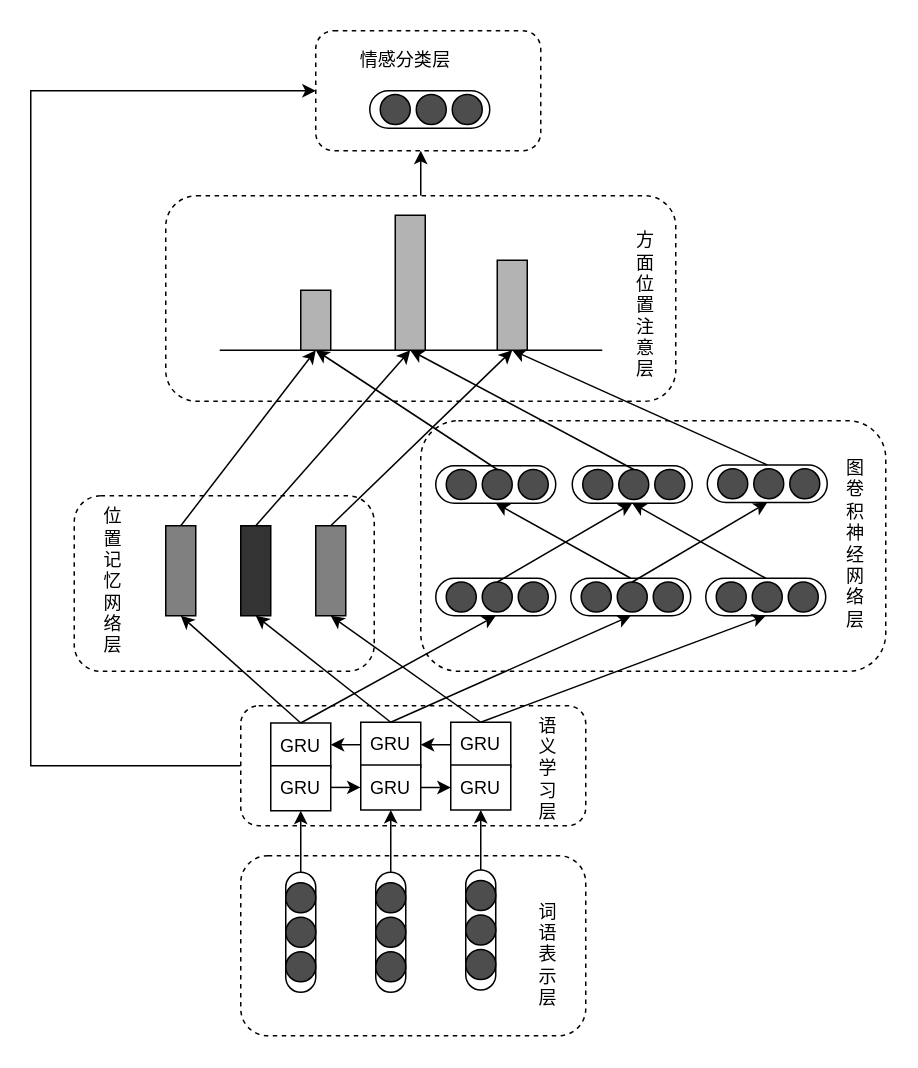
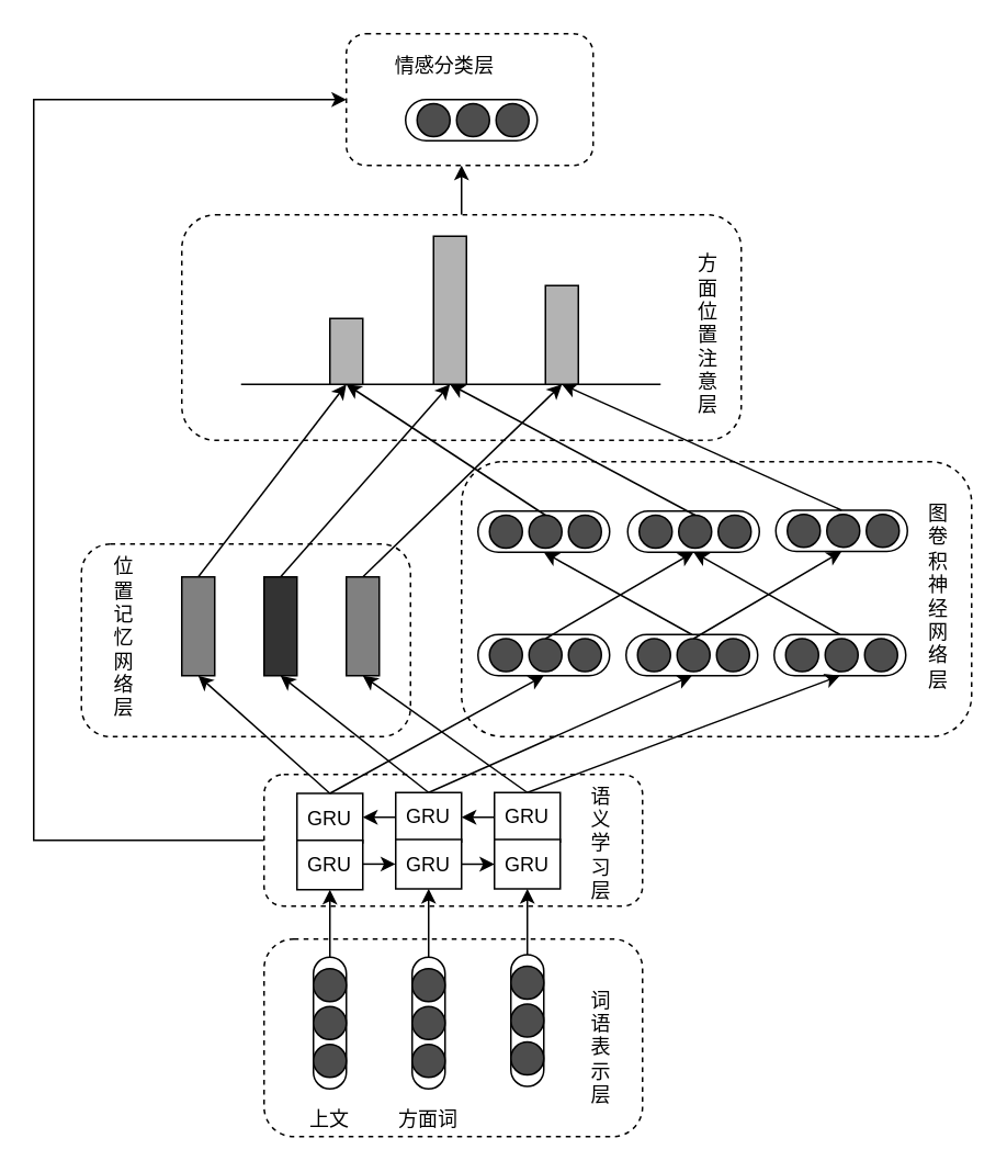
+ <mxCell id="12" value="上文" style="text;html=1;strokeColor=none;fillColor=none;align=center;verticalAlign=middle;whiteSpace=wrap;rounded=0;" vertex="1" parent="11"><mxGeometry width="40" height="20" as="geometry" /></mxCell>
+ <mxCell id="21" value="方面词" style="text;html=1;strokeColor=none;fillColor=none;align=center;verticalAlign=middle;whiteSpace=wrap;rounded=0;" vertex="1" parent="20"><mxGeometry width="40" height="20" as="geometry" /></mxCell>
